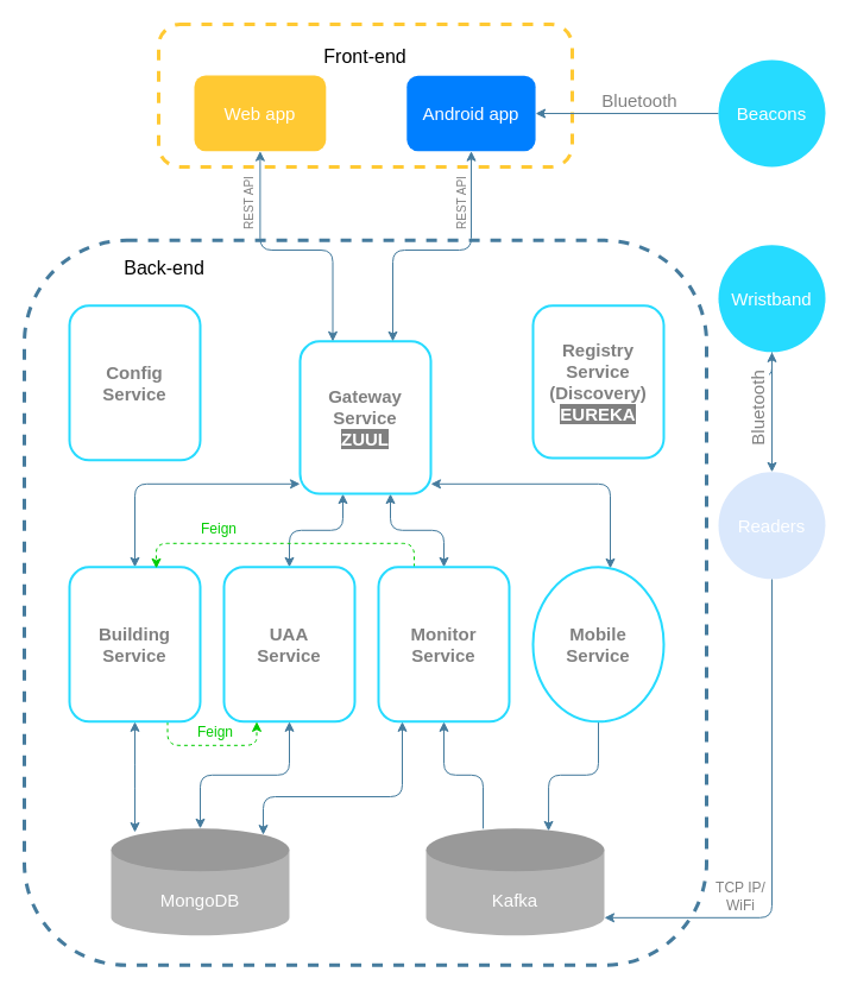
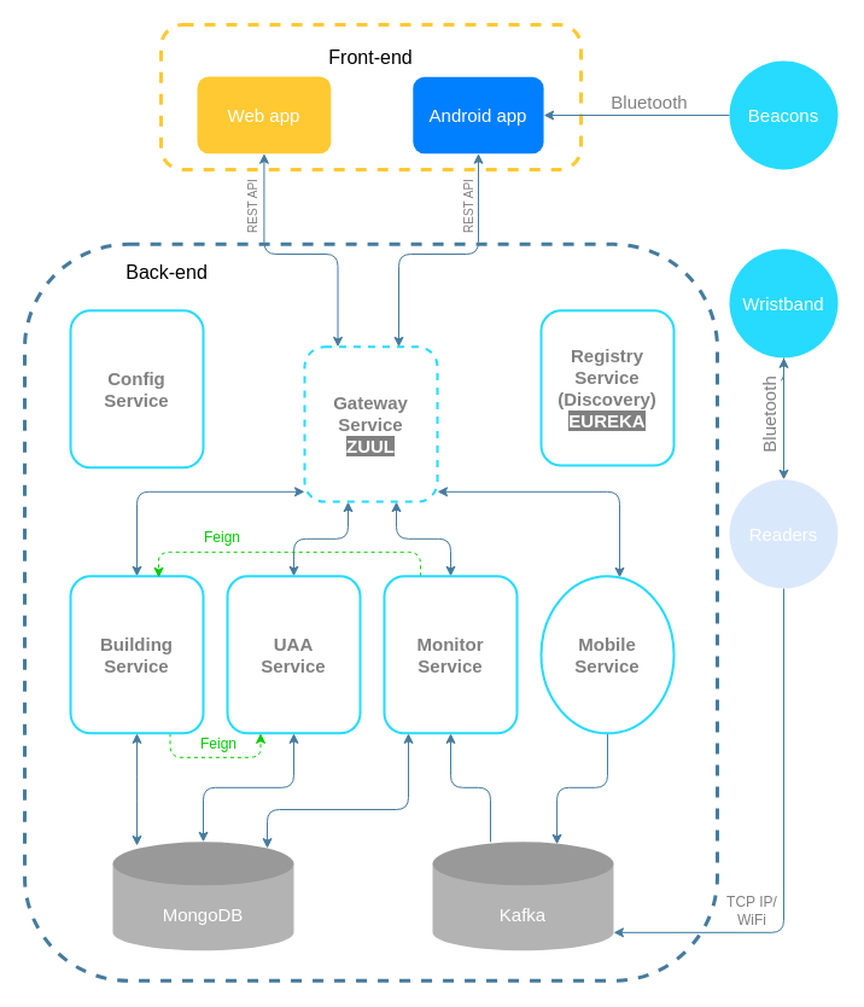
- <mxCell id="27" value="&lt;b&gt;&lt;font color=&quot;#808080&quot;&gt;Gateway Service&lt;br&gt;&lt;/font&gt;&lt;span style=&quot;background-color: rgb(128 , 128 , 128)&quot;&gt;ZUUL&lt;/span&gt;&lt;br&gt;&lt;/b&gt;" style="rounded=1;whiteSpace=wrap;html=1;shadow=0;sketch=0;fontSize=15;fontColor=#FFFFFF;strokeColor=#26DBFF;strokeWidth=2;fillColor=none;" vertex="1" parent="1"><mxGeometry x="252" y="286.84" width="110" height="128.25" as="geometry" /></mxCell>
+ <mxCell id="27" value="&lt;b&gt;&lt;font color=&quot;#808080&quot;&gt;Gateway Service&lt;br&gt;&lt;/font&gt;&lt;span style=&quot;background-color: rgb(128 , 128 , 128)&quot;&gt;ZUUL&lt;/span&gt;&lt;br&gt;&lt;/b&gt;" style="rounded=1;whiteSpace=wrap;html=1;shadow=0;sketch=0;fontSize=15;fontColor=#FFFFFF;strokeColor=#26DBFF;strokeWidth=2;fillColor=none;dashed=1;" vertex="1" parent="1"><mxGeometry x="252" y="286.84" width="110" height="128.25" as="geometry" /></mxCell>
